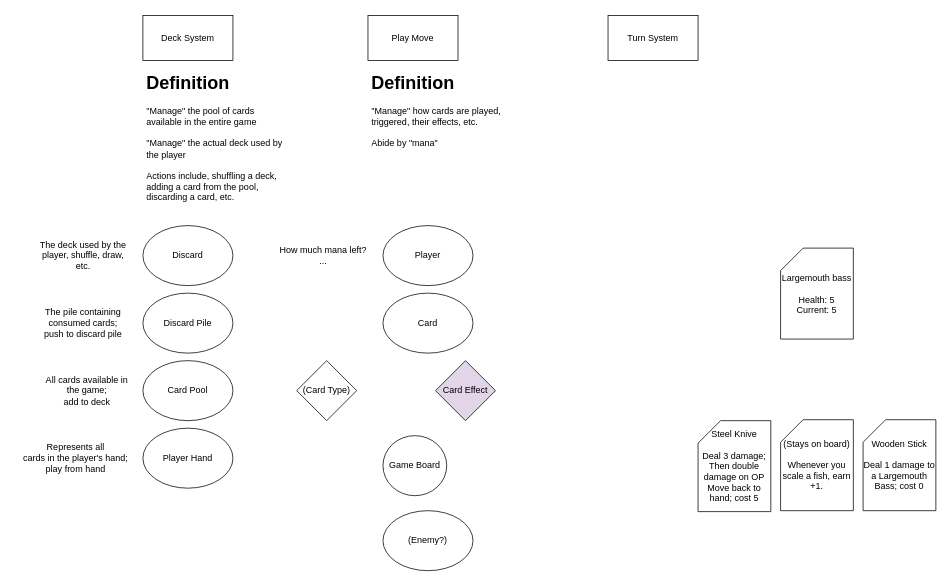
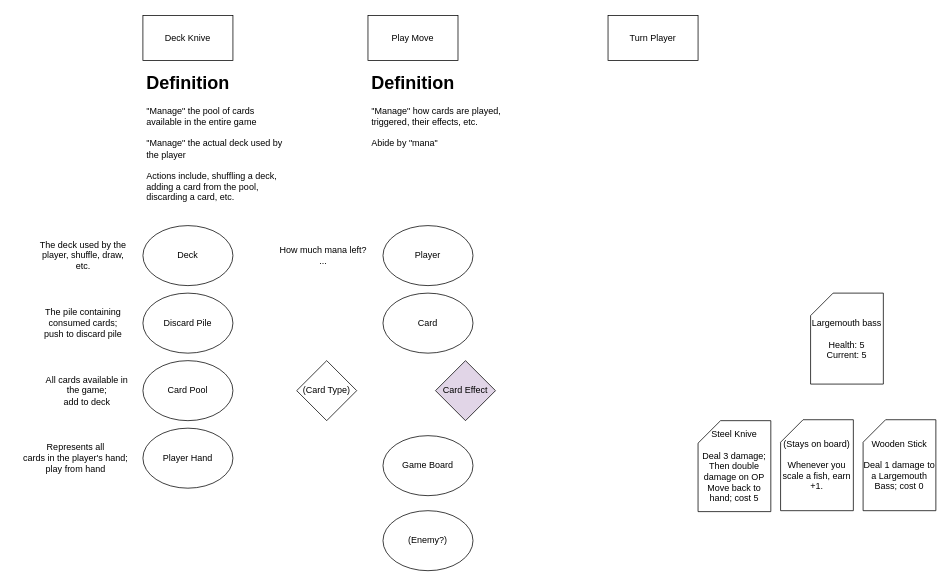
- <mxCell id="3" value="Deck System" style="whiteSpace=wrap;html=1;" vertex="1" parent="1"><mxGeometry x="190" y="20" width="120" height="60" as="geometry" /></mxCell>
+ <mxCell id="3" value="Deck Knive" style="whiteSpace=wrap;html=1;" vertex="1" parent="1"><mxGeometry x="190" y="20" width="120" height="60" as="geometry" /></mxCell>
- <mxCell id="4" value="Turn System" style="whiteSpace=wrap;html=1;" vertex="1" parent="1"><mxGeometry x="810" y="20" width="120" height="60" as="geometry" /></mxCell>
+ <mxCell id="4" value="Turn Player" style="whiteSpace=wrap;html=1;" vertex="1" parent="1"><mxGeometry x="810" y="20" width="120" height="60" as="geometry" /></mxCell>
- <mxCell id="6" value="Discard" style="ellipse;whiteSpace=wrap;html=1;" vertex="1" parent="1"><mxGeometry x="190" y="300" width="120" height="80" as="geometry" /></mxCell>
+ <mxCell id="6" value="Deck" style="ellipse;whiteSpace=wrap;html=1;" vertex="1" parent="1"><mxGeometry x="190" y="300" width="120" height="80" as="geometry" /></mxCell>
- <mxCell id="24" value="Largemouth bass&lt;br&gt;&lt;br&gt;Health: 5&lt;br&gt;Current: 5" style="shape=card;whiteSpace=wrap;html=1;" vertex="1" parent="1"><mxGeometry x="1040" y="330" width="97" height="121.25" as="geometry" /></mxCell>
+ <mxCell id="24" value="Largemouth bass&lt;br&gt;&lt;br&gt;Health: 5&lt;br&gt;Current: 5" style="shape=card;whiteSpace=wrap;html=1;" vertex="1" parent="1"><mxGeometry x="1080" y="390" width="97" height="121.25" as="geometry" /></mxCell>
- <mxCell id="23" value="Game Board" style="ellipse;whiteSpace=wrap;html=1;" vertex="1" parent="1"><mxGeometry x="510" y="580" width="85" height="80" as="geometry" /></mxCell>
+ <mxCell id="23" value="Game Board" style="ellipse;whiteSpace=wrap;html=1;" vertex="1" parent="1"><mxGeometry x="510" y="580" width="120" height="80" as="geometry" /></mxCell>
